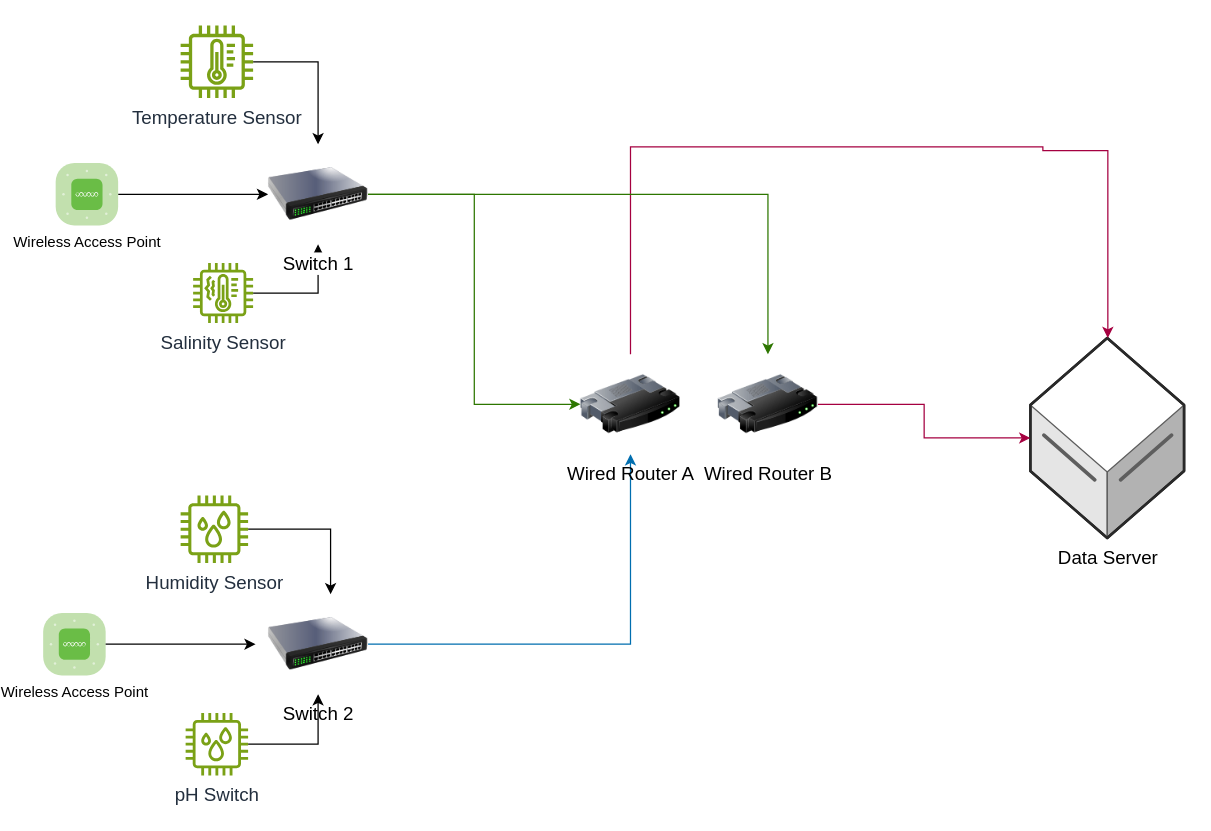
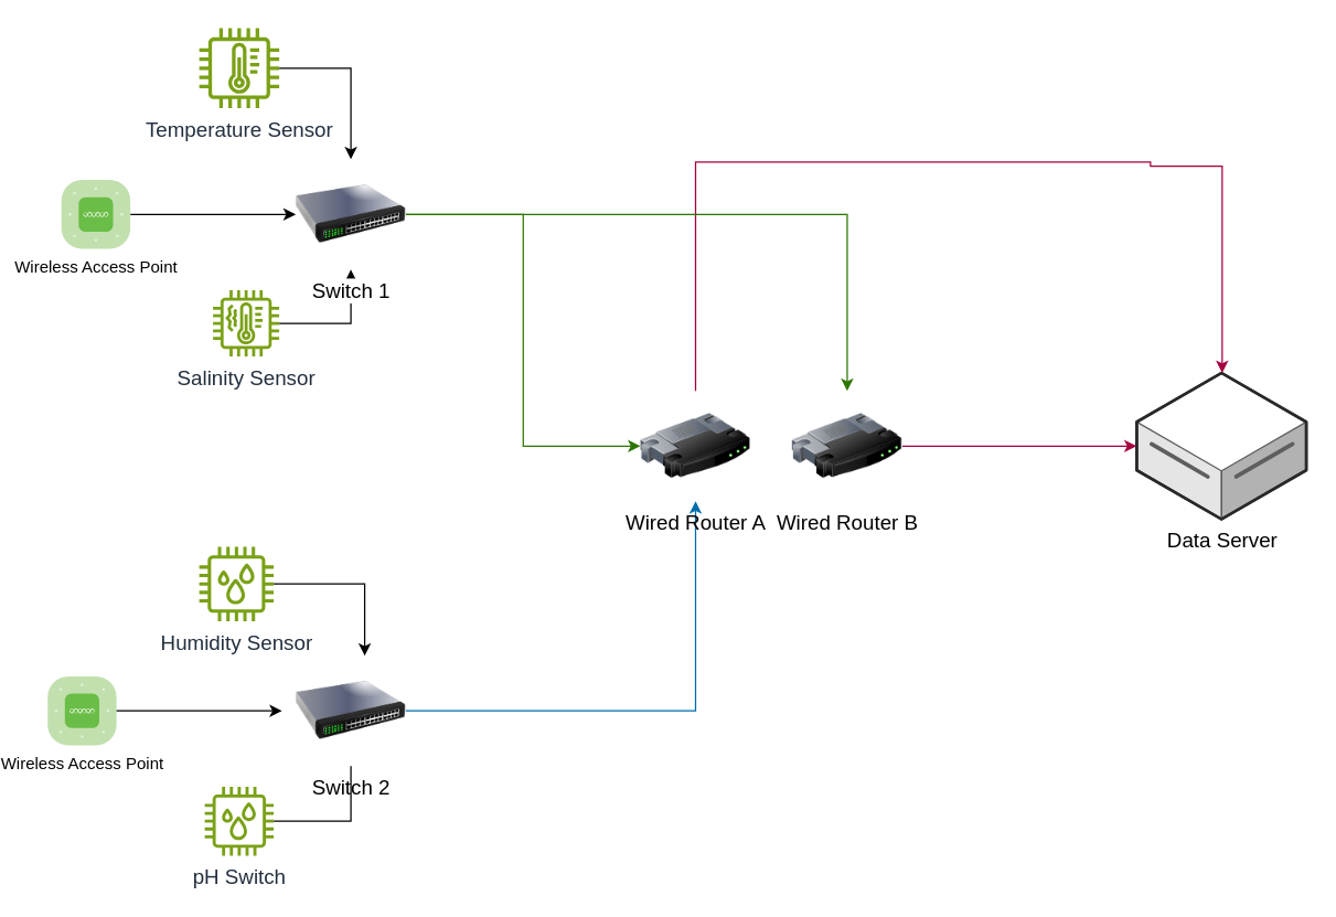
- <mxCell id="4" value="&lt;font style=&quot;font-size: 15px;&quot;&gt;Data Server&lt;/font&gt;" style="verticalLabelPosition=bottom;html=1;verticalAlign=top;strokeWidth=1;align=center;outlineConnect=0;dashed=0;outlineConnect=0;shape=mxgraph.aws3d.dataServer;strokeColor=#5E5E5E;aspect=fixed;" vertex="1" parent="1"><mxGeometry x="810" y="270" width="123" height="160" as="geometry" /></mxCell>
+ <mxCell id="4" value="&lt;font style=&quot;font-size: 15px;&quot;&gt;Data Server&lt;/font&gt;" style="verticalLabelPosition=bottom;html=1;verticalAlign=top;strokeWidth=1;align=center;outlineConnect=0;dashed=0;outlineConnect=0;shape=mxgraph.aws3d.dataServer;strokeColor=#5E5E5E;aspect=fixed;" vertex="1" parent="1"><mxGeometry x="810" y="270" width="123" height="106" as="geometry" /></mxCell>
- <mxCell id="15" style="edgeStyle=orthogonalEdgeStyle;rounded=0;orthogonalLoop=1;jettySize=auto;html=1;" edge="1" parent="1" source="16" target="10"><mxGeometry relative="1" as="geometry" /></mxCell>
+ <mxCell id="15" style="edgeStyle=orthogonalEdgeStyle;rounded=0;orthogonalLoop=1;jettySize=auto;html=1;endArrow=none;" edge="1" parent="1" source="16" target="10"><mxGeometry relative="1" as="geometry" /></mxCell>
